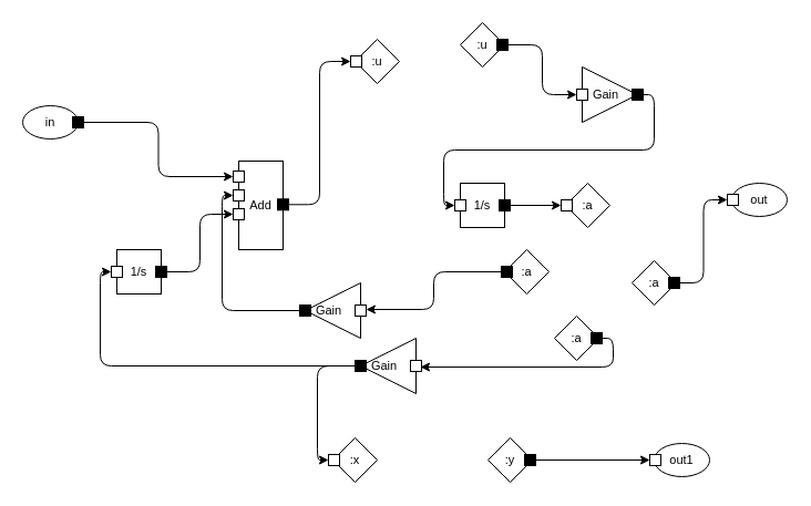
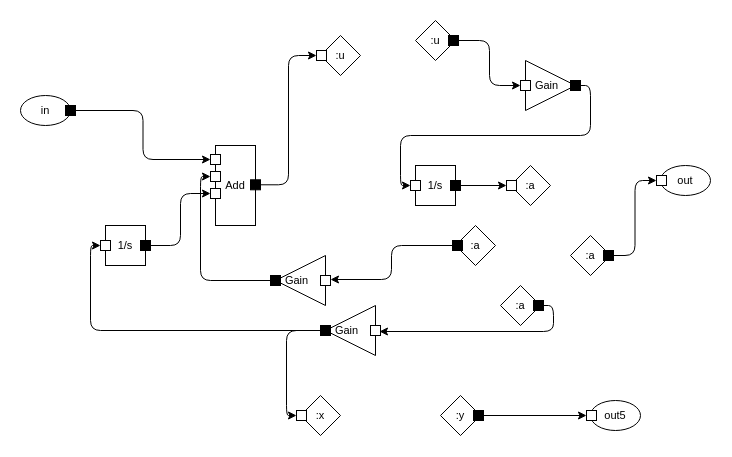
- <mxCell id="54" value="&lt;font style=&quot;font-size: 11px;&quot;&gt;out1&lt;/font&gt;" style="ellipse;whiteSpace=wrap;html=1;fontSize=18;points=[[0.02,0.5,0,0,0]];metaEdit=1;snapToPoint=0;resizable=0;rotatable=0;allowArrows=0;container=1;collapsible=0;spacingTop=-4;movable=1;connectable=0;" vertex="1" parent="1"><mxGeometry x="590" y="400" width="50" height="30" as="geometry" /></mxCell>
+ <mxCell id="54" value="&lt;font style=&quot;font-size: 11px;&quot;&gt;out5&lt;/font&gt;" style="ellipse;whiteSpace=wrap;html=1;fontSize=18;points=[[0.02,0.5,0,0,0]];metaEdit=1;snapToPoint=0;resizable=0;rotatable=0;allowArrows=0;container=1;collapsible=0;spacingTop=-4;movable=1;connectable=0;" vertex="1" parent="1"><mxGeometry x="590" y="400" width="50" height="30" as="geometry" /></mxCell>
